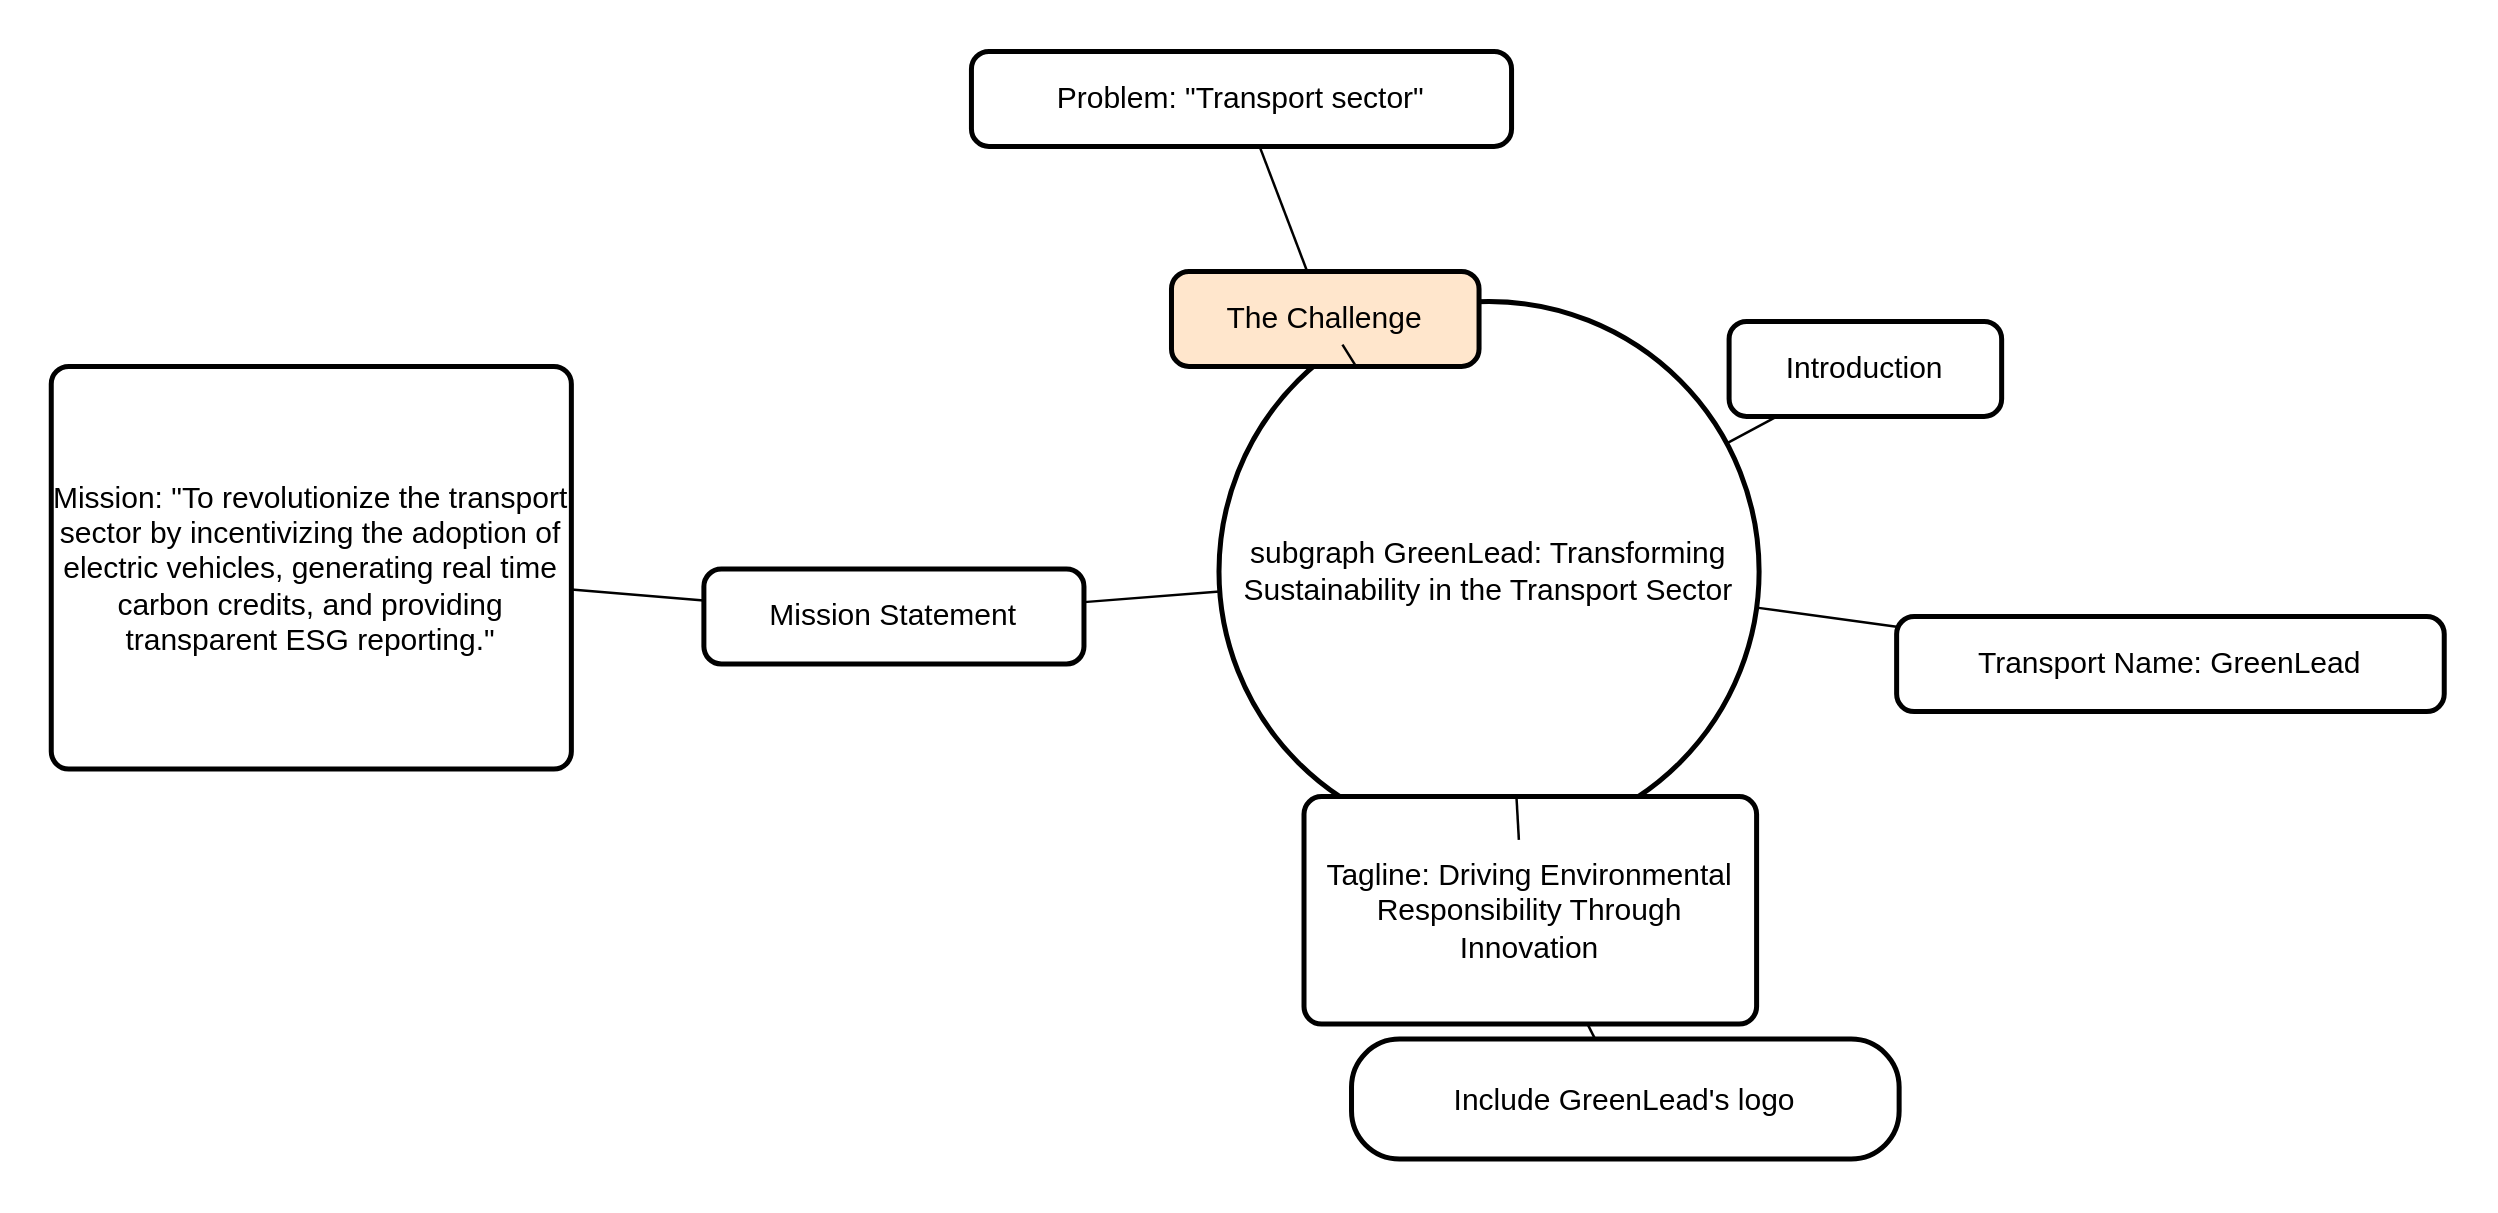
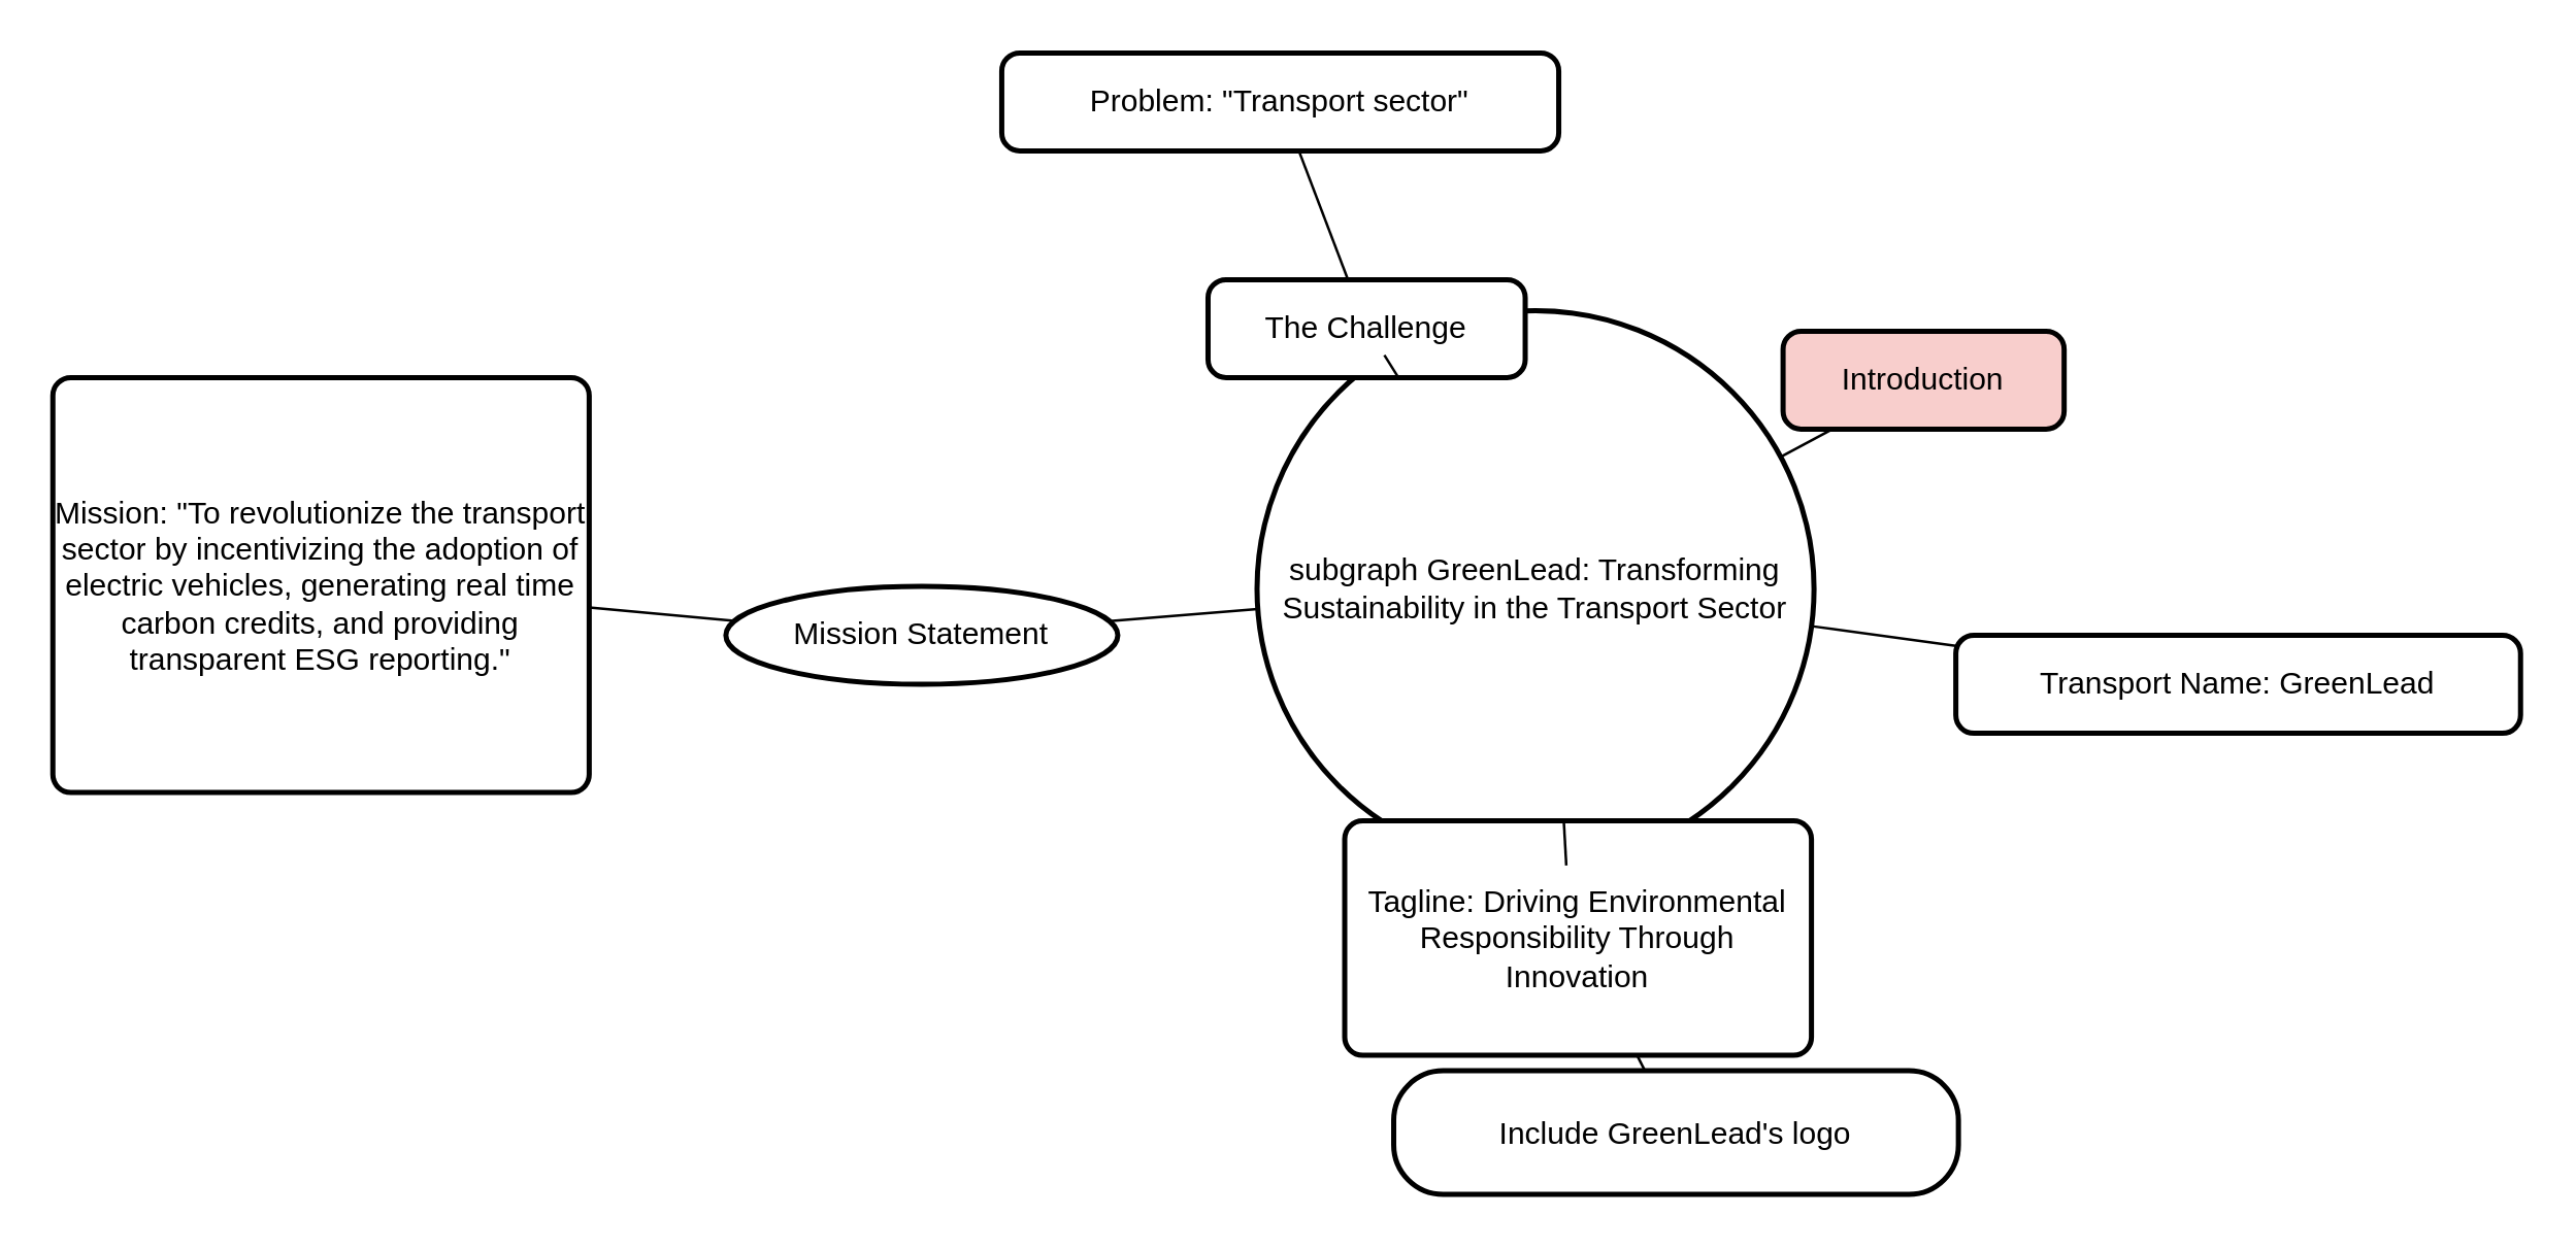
- <mxCell id="9" value="The Challenge" style="rounded=1;absoluteArcSize=1;arcSize=14;whiteSpace=wrap;strokeWidth=2;fillColor=#ffe6cc;" vertex="1" parent="1"><mxGeometry x="468" y="108" width="123" height="38" as="geometry" /></mxCell>
+ <mxCell id="9" value="The Challenge" style="rounded=1;absoluteArcSize=1;arcSize=14;whiteSpace=wrap;strokeWidth=2;" vertex="1" parent="1"><mxGeometry x="468" y="108" width="123" height="38" as="geometry" /></mxCell>
- <mxCell id="3" value="Introduction" style="rounded=1;absoluteArcSize=1;arcSize=14;whiteSpace=wrap;strokeWidth=2;" vertex="1" parent="1"><mxGeometry x="691" y="128" width="109" height="38" as="geometry" /></mxCell>
+ <mxCell id="3" value="Introduction" style="rounded=1;absoluteArcSize=1;arcSize=14;whiteSpace=wrap;strokeWidth=2;fillColor=#f8cecc;" vertex="1" parent="1"><mxGeometry x="691" y="128" width="109" height="38" as="geometry" /></mxCell>
- <mxCell id="7" value="Mission Statement" style="rounded=1;absoluteArcSize=1;arcSize=14;whiteSpace=wrap;strokeWidth=2;" vertex="1" parent="1"><mxGeometry x="281" y="227" width="152" height="38" as="geometry" /></mxCell>
+ <mxCell id="7" value="Mission Statement" style="ellipse;absoluteArcSize=1;arcSize=14;whiteSpace=wrap;strokeWidth=2;" vertex="1" parent="1"><mxGeometry x="281" y="227" width="152" height="38" as="geometry" /></mxCell>
